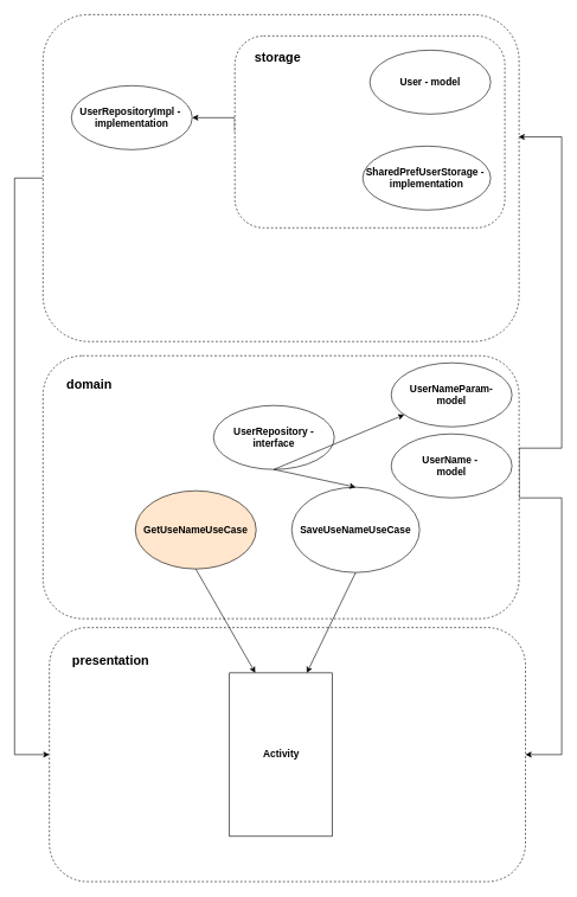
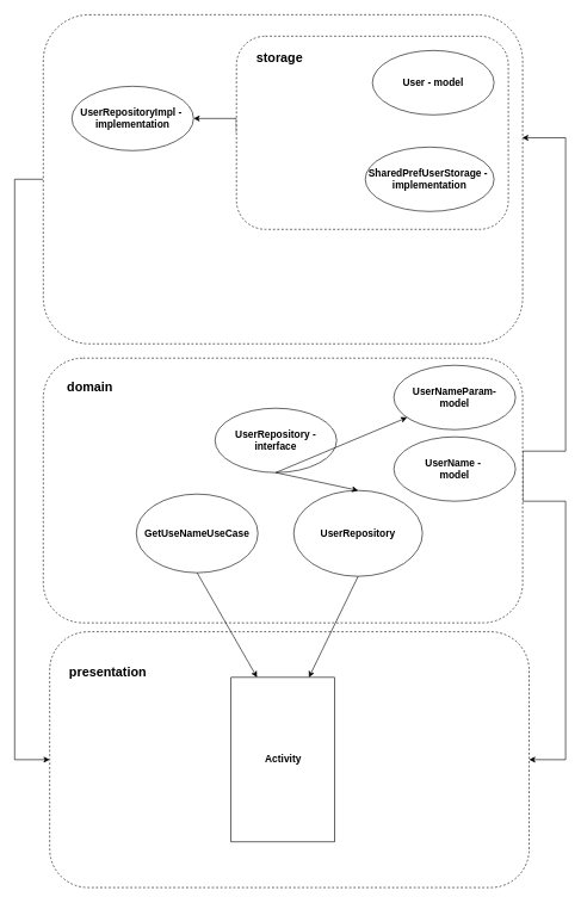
- <mxCell id="6" value="&lt;b&gt;&lt;font style=&quot;font-size: 14px;&quot;&gt;GetUseNameUseCase&lt;/font&gt;&lt;/b&gt;" style="ellipse;whiteSpace=wrap;html=1;fillColor=#ffe6cc;" parent="1" vertex="1"><mxGeometry x="190" y="690" width="170" height="110" as="geometry" /></mxCell>
+ <mxCell id="6" value="&lt;b&gt;&lt;font style=&quot;font-size: 14px;&quot;&gt;GetUseNameUseCase&lt;/font&gt;&lt;/b&gt;" style="ellipse;whiteSpace=wrap;html=1;" parent="1" vertex="1"><mxGeometry x="190" y="690" width="170" height="110" as="geometry" /></mxCell>
- <mxCell id="7" value="&lt;b&gt;&lt;font style=&quot;font-size: 14px;&quot;&gt;SaveUseNameUseCase&lt;/font&gt;&lt;/b&gt;" style="ellipse;whiteSpace=wrap;html=1;" parent="1" vertex="1"><mxGeometry x="410" y="685" width="180" height="120" as="geometry" /></mxCell>
+ <mxCell id="7" value="&lt;b&gt;&lt;font style=&quot;font-size: 14px;&quot;&gt;UserRepository&lt;/font&gt;&lt;/b&gt;" style="ellipse;whiteSpace=wrap;html=1;" parent="1" vertex="1"><mxGeometry x="410" y="685" width="180" height="120" as="geometry" /></mxCell>
- <mxCell id="12" value="&lt;b&gt;&lt;font style=&quot;font-size: 18px;&quot;&gt;presentation&lt;/font&gt;&lt;/b&gt;" style="text;html=1;align=center;verticalAlign=middle;resizable=0;points=[];autosize=1;strokeColor=none;fillColor=none;" parent="1" vertex="1"><mxGeometry x="90" y="910" width="130" height="40" as="geometry" /></mxCell>
+ <mxCell id="12" value="&lt;b&gt;&lt;font style=&quot;font-size: 18px;&quot;&gt;presentation&lt;/font&gt;&lt;/b&gt;" style="text;html=1;align=center;verticalAlign=middle;resizable=0;points=[];autosize=1;strokeColor=none;fillColor=none;" parent="1" vertex="1"><mxGeometry x="85" y="920" width="130" height="40" as="geometry" /></mxCell>
